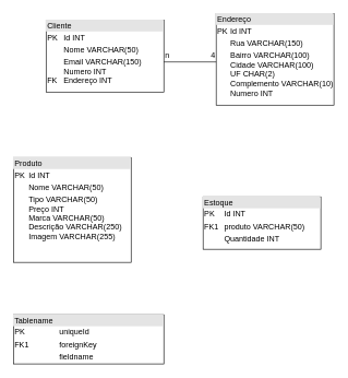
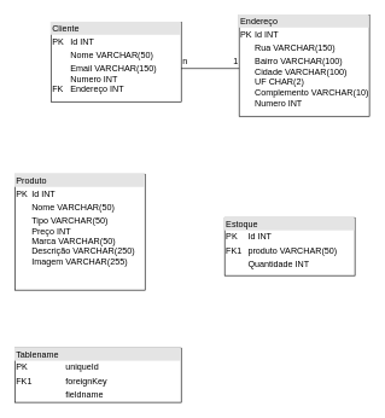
- <mxCell id="9" value="4" style="text;html=1;align=center;verticalAlign=middle;resizable=0;points=[];autosize=1;strokeColor=none;fillColor=none;" vertex="1" parent="1"><mxGeometry x="310" y="70" width="30" height="30" as="geometry" /></mxCell>
+ <mxCell id="9" value="1" style="text;html=1;align=center;verticalAlign=middle;resizable=0;points=[];autosize=1;strokeColor=none;fillColor=none;" vertex="1" parent="1"><mxGeometry x="310" y="70" width="30" height="30" as="geometry" /></mxCell>
